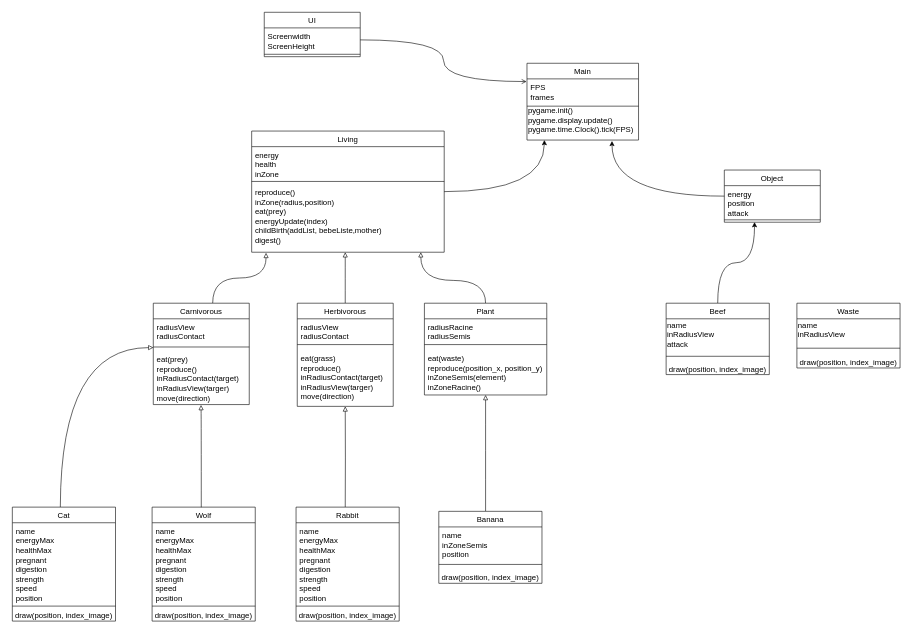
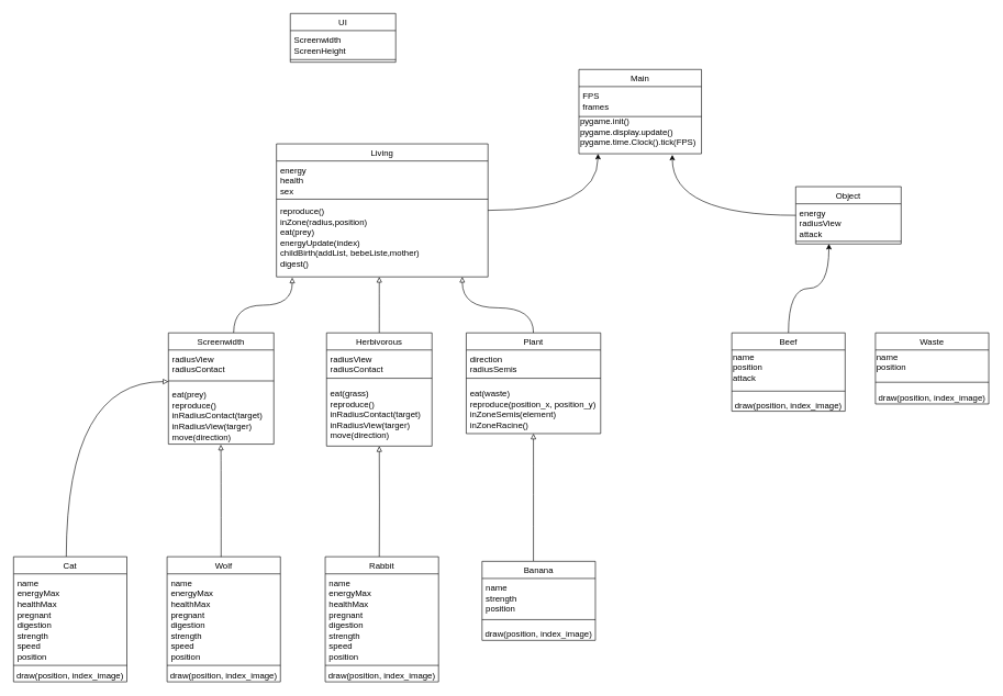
- <mxCell id="54" value="" style="edgeStyle=orthogonalEdgeStyle;endArrow=open;endFill=0;entryX=-0.004;entryY=0.109;entryDx=0;entryDy=0;entryPerimeter=0;curved=1;rounded=0;fontStyle=0;labelBorderColor=none;fontSize=13;" parent="1" source="51" target="47" edge="1"><mxGeometry relative="1" as="geometry"><mxPoint x="864" y="132" as="targetPoint" /></mxGeometry></mxCell>
- <mxCell id="4" value="energy&#10;health&#10;inZone" style="text;strokeColor=none;fillColor=none;align=left;verticalAlign=top;spacingLeft=4;spacingRight=4;overflow=hidden;rotatable=0;points=[[0,0.5],[1,0.5]];portConstraint=eastwest;rounded=0;fontStyle=0;labelBorderColor=none;fontSize=13;" parent="3" vertex="1"><mxGeometry y="26" width="321" height="54" as="geometry" /></mxCell>
+ <mxCell id="4" value="energy&#10;health&#10;sex" style="text;strokeColor=none;fillColor=none;align=left;verticalAlign=top;spacingLeft=4;spacingRight=4;overflow=hidden;rotatable=0;points=[[0,0.5],[1,0.5]];portConstraint=eastwest;rounded=0;fontStyle=0;labelBorderColor=none;fontSize=13;" parent="3" vertex="1"><mxGeometry y="26" width="321" height="54" as="geometry" /></mxCell>
- <mxCell id="9" value="energy&#10;position&#10;attack" style="text;strokeColor=none;fillColor=none;align=left;verticalAlign=top;spacingLeft=4;spacingRight=4;overflow=hidden;rotatable=0;points=[[0,0.5],[1,0.5]];portConstraint=eastwest;rounded=0;fontStyle=0;labelBorderColor=none;fontSize=13;" parent="8" vertex="1"><mxGeometry y="26" width="160" height="53" as="geometry" /></mxCell>
+ <mxCell id="9" value="energy&#10;radiusView&#10;attack" style="text;strokeColor=none;fillColor=none;align=left;verticalAlign=top;spacingLeft=4;spacingRight=4;overflow=hidden;rotatable=0;points=[[0,0.5],[1,0.5]];portConstraint=eastwest;rounded=0;fontStyle=0;labelBorderColor=none;fontSize=13;" parent="8" vertex="1"><mxGeometry y="26" width="160" height="53" as="geometry" /></mxCell>
- <mxCell id="12" value="Carnivorous" style="swimlane;fontStyle=0;align=center;verticalAlign=top;childLayout=stackLayout;horizontal=1;startSize=26;horizontalStack=0;resizeParent=1;resizeParentMax=0;resizeLast=0;collapsible=1;marginBottom=0;rounded=0;labelBorderColor=none;fontSize=13;" parent="1" vertex="1"><mxGeometry x="255" y="505" width="160" height="169" as="geometry" /></mxCell>
+ <mxCell id="12" value="Screenwidth" style="swimlane;fontStyle=0;align=center;verticalAlign=top;childLayout=stackLayout;horizontal=1;startSize=26;horizontalStack=0;resizeParent=1;resizeParentMax=0;resizeLast=0;collapsible=1;marginBottom=0;rounded=0;labelBorderColor=none;fontSize=13;" parent="1" vertex="1"><mxGeometry x="255" y="505" width="160" height="169" as="geometry" /></mxCell>
- <mxCell id="28" value="name&#10;inRadiusView&#10;attack" style="text;align=left;verticalAlign=middle;resizable=0;points=[];autosize=1;strokeColor=none;fillColor=none;rounded=0;fontStyle=0;labelBorderColor=none;fontSize=13;" parent="27" vertex="1"><mxGeometry y="26" width="172" height="52" as="geometry" /></mxCell>
+ <mxCell id="28" value="name&#10;position&#10;attack" style="text;align=left;verticalAlign=middle;resizable=0;points=[];autosize=1;strokeColor=none;fillColor=none;rounded=0;fontStyle=0;labelBorderColor=none;fontSize=13;" parent="27" vertex="1"><mxGeometry y="26" width="172" height="52" as="geometry" /></mxCell>
- <mxCell id="32" value="name&#10;inRadiusView" style="text;align=left;verticalAlign=middle;resizable=0;points=[];autosize=1;strokeColor=none;fillColor=none;rounded=0;fontStyle=0;labelBorderColor=none;fontSize=13;" parent="31" vertex="1"><mxGeometry y="26" width="172" height="36" as="geometry" /></mxCell>
+ <mxCell id="32" value="name&#10;position" style="text;align=left;verticalAlign=middle;resizable=0;points=[];autosize=1;strokeColor=none;fillColor=none;rounded=0;fontStyle=0;labelBorderColor=none;fontSize=13;" parent="31" vertex="1"><mxGeometry y="26" width="172" height="36" as="geometry" /></mxCell>
- <mxCell id="23" value="radiusRacine&#10;radiusSemis" style="text;strokeColor=none;fillColor=none;align=left;verticalAlign=top;spacingLeft=4;spacingRight=4;overflow=hidden;rotatable=0;points=[[0,0.5],[1,0.5]];portConstraint=eastwest;rounded=0;fontStyle=0;labelBorderColor=none;fontSize=13;" parent="22" vertex="1"><mxGeometry y="26" width="204" height="34" as="geometry" /></mxCell>
+ <mxCell id="23" value="direction&#10;radiusSemis" style="text;strokeColor=none;fillColor=none;align=left;verticalAlign=top;spacingLeft=4;spacingRight=4;overflow=hidden;rotatable=0;points=[[0,0.5],[1,0.5]];portConstraint=eastwest;rounded=0;fontStyle=0;labelBorderColor=none;fontSize=13;" parent="22" vertex="1"><mxGeometry y="26" width="204" height="34" as="geometry" /></mxCell>
- <mxCell id="43" value="name&#10;inZoneSemis&#10;position" style="text;strokeColor=none;fillColor=none;align=left;verticalAlign=top;spacingLeft=4;spacingRight=4;overflow=hidden;rotatable=0;points=[[0,0.5],[1,0.5]];portConstraint=eastwest;rounded=0;fontStyle=0;labelBorderColor=none;fontSize=13;" parent="42" vertex="1"><mxGeometry y="26" width="172" height="51" as="geometry" /></mxCell>
+ <mxCell id="43" value="name&#10;strength&#10;position" style="text;strokeColor=none;fillColor=none;align=left;verticalAlign=top;spacingLeft=4;spacingRight=4;overflow=hidden;rotatable=0;points=[[0,0.5],[1,0.5]];portConstraint=eastwest;rounded=0;fontStyle=0;labelBorderColor=none;fontSize=13;" parent="42" vertex="1"><mxGeometry y="26" width="172" height="51" as="geometry" /></mxCell>
